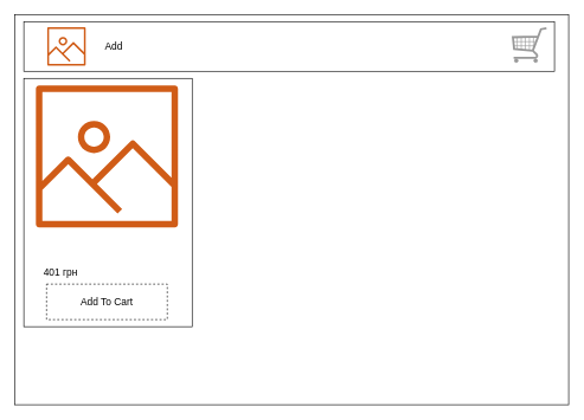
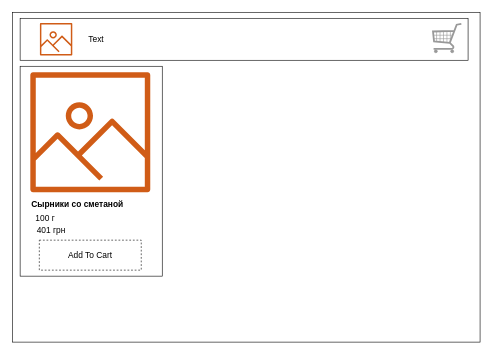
- <mxCell id="11" value="Add" style="text;html=1;strokeColor=none;fillColor=none;align=center;verticalAlign=middle;whiteSpace=wrap;rounded=0;fontSize=14;" parent="1" vertex="1"><mxGeometry x="140" y="55" width="40" height="20" as="geometry" /></mxCell>
+ <mxCell id="11" value="Text" style="text;html=1;strokeColor=none;fillColor=none;align=center;verticalAlign=middle;whiteSpace=wrap;rounded=0;fontSize=14;" parent="1" vertex="1"><mxGeometry x="140" y="55" width="40" height="20" as="geometry" /></mxCell>
+ <mxCell id="7" value="Сырники со сметаной" style="text;html=1;strokeColor=none;fillColor=none;align=left;verticalAlign=middle;whiteSpace=wrap;rounded=0;fontSize=14;fontStyle=1" parent="1" vertex="1"><mxGeometry x="50" y="330" width="190" height="20" as="geometry" /></mxCell>
+ <mxCell id="9" value="100 г" style="text;html=1;strokeColor=none;fillColor=none;align=center;verticalAlign=middle;whiteSpace=wrap;rounded=0;fontSize=14;" parent="1" vertex="1"><mxGeometry x="40" y="353" width="70" height="20" as="geometry" /></mxCell>
